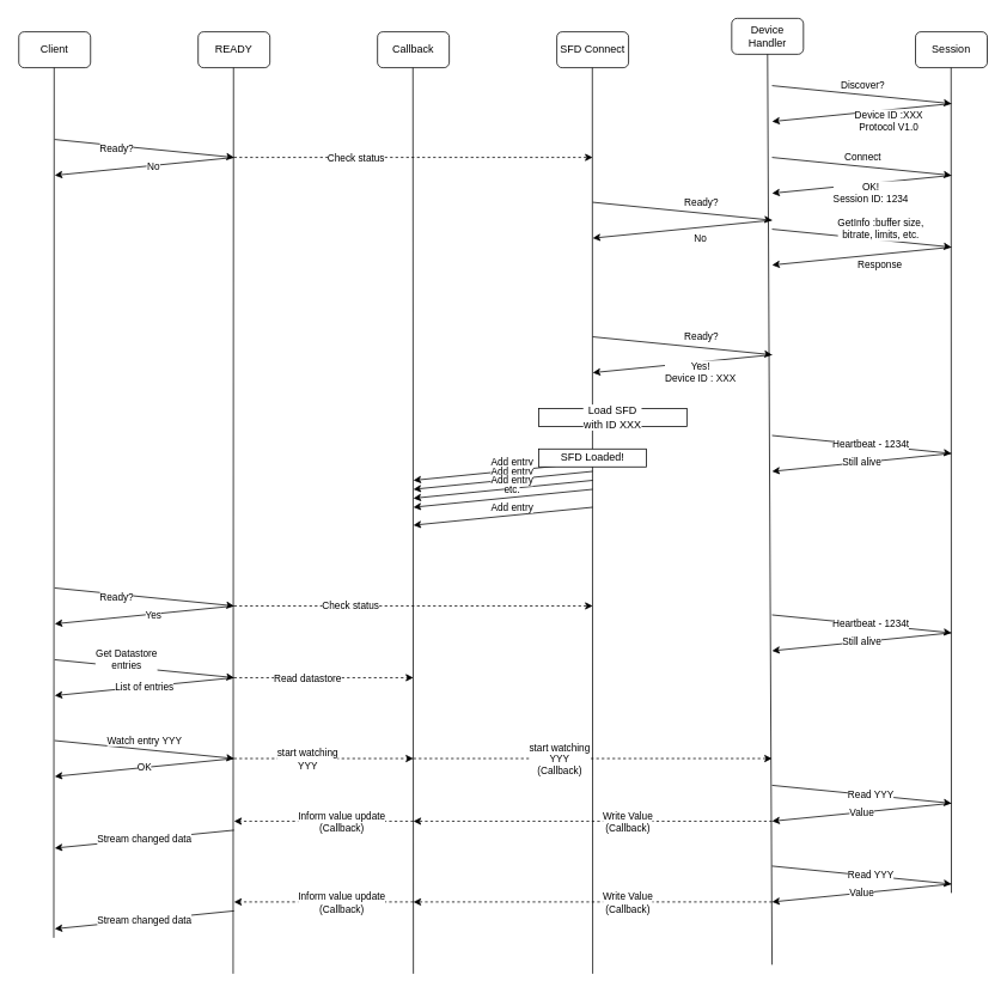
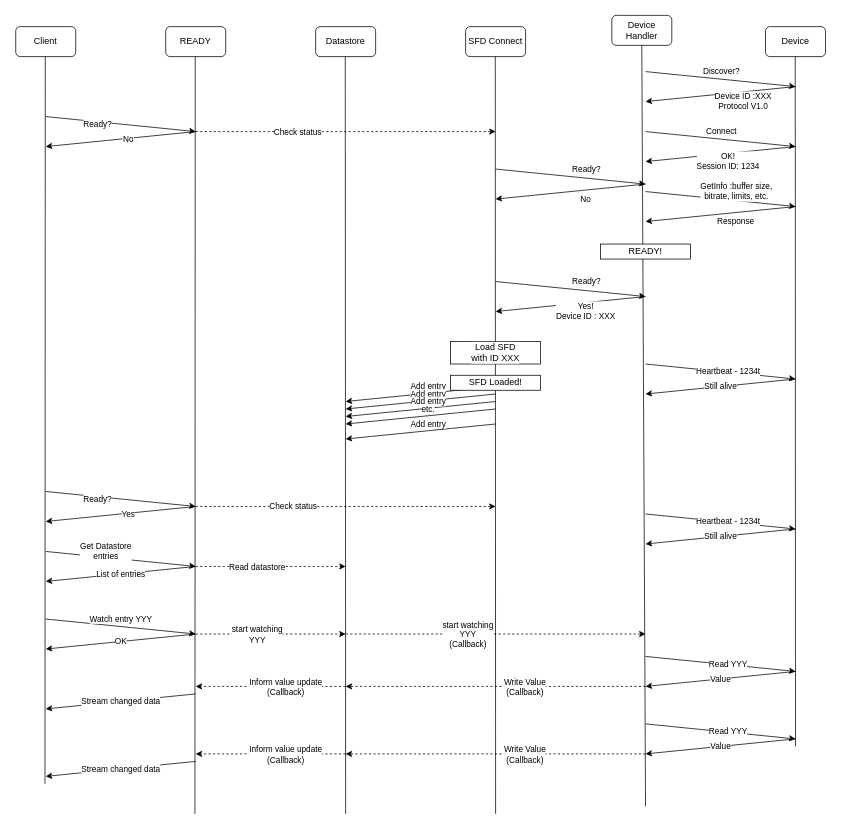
- <mxCell id="5" value="Callback" style="rounded=1;whiteSpace=wrap;html=1;" parent="1" vertex="1"><mxGeometry y="35" width="80" height="40" as="geometry" x="420" /></mxCell>
+ <mxCell id="5" value="Datastore" style="rounded=1;whiteSpace=wrap;html=1;" parent="1" vertex="1"><mxGeometry y="35" width="80" height="40" as="geometry" x="420" /></mxCell>
- <mxCell id="4" value="Session" style="rounded=1;whiteSpace=wrap;html=1;" parent="1" vertex="1"><mxGeometry x="1020" y="35" width="80" height="40" as="geometry" /></mxCell>
+ <mxCell id="4" value="Device" style="rounded=1;whiteSpace=wrap;html=1;" parent="1" vertex="1"><mxGeometry x="1020" y="35" width="80" height="40" as="geometry" /></mxCell>
+ <mxCell id="23" value="READY!" style="rounded=0;whiteSpace=wrap;html=1;labelBackgroundColor=default;" parent="1" vertex="1"><mxGeometry x="800" y="325" width="120" height="20" as="geometry" /></mxCell>
- <mxCell id="28" value="Load SFD &lt;br&gt;with ID XXX" style="rounded=0;whiteSpace=wrap;html=1;labelBackgroundColor=default;" parent="1" vertex="1"><mxGeometry x="600" y="455" width="165" height="20" as="geometry" /></mxCell>
+ <mxCell id="28" value="Load SFD &lt;br&gt;with ID XXX" style="rounded=0;whiteSpace=wrap;html=1;labelBackgroundColor=default;" parent="1" vertex="1"><mxGeometry x="600" y="455" width="120" height="30" as="geometry" /></mxCell>
